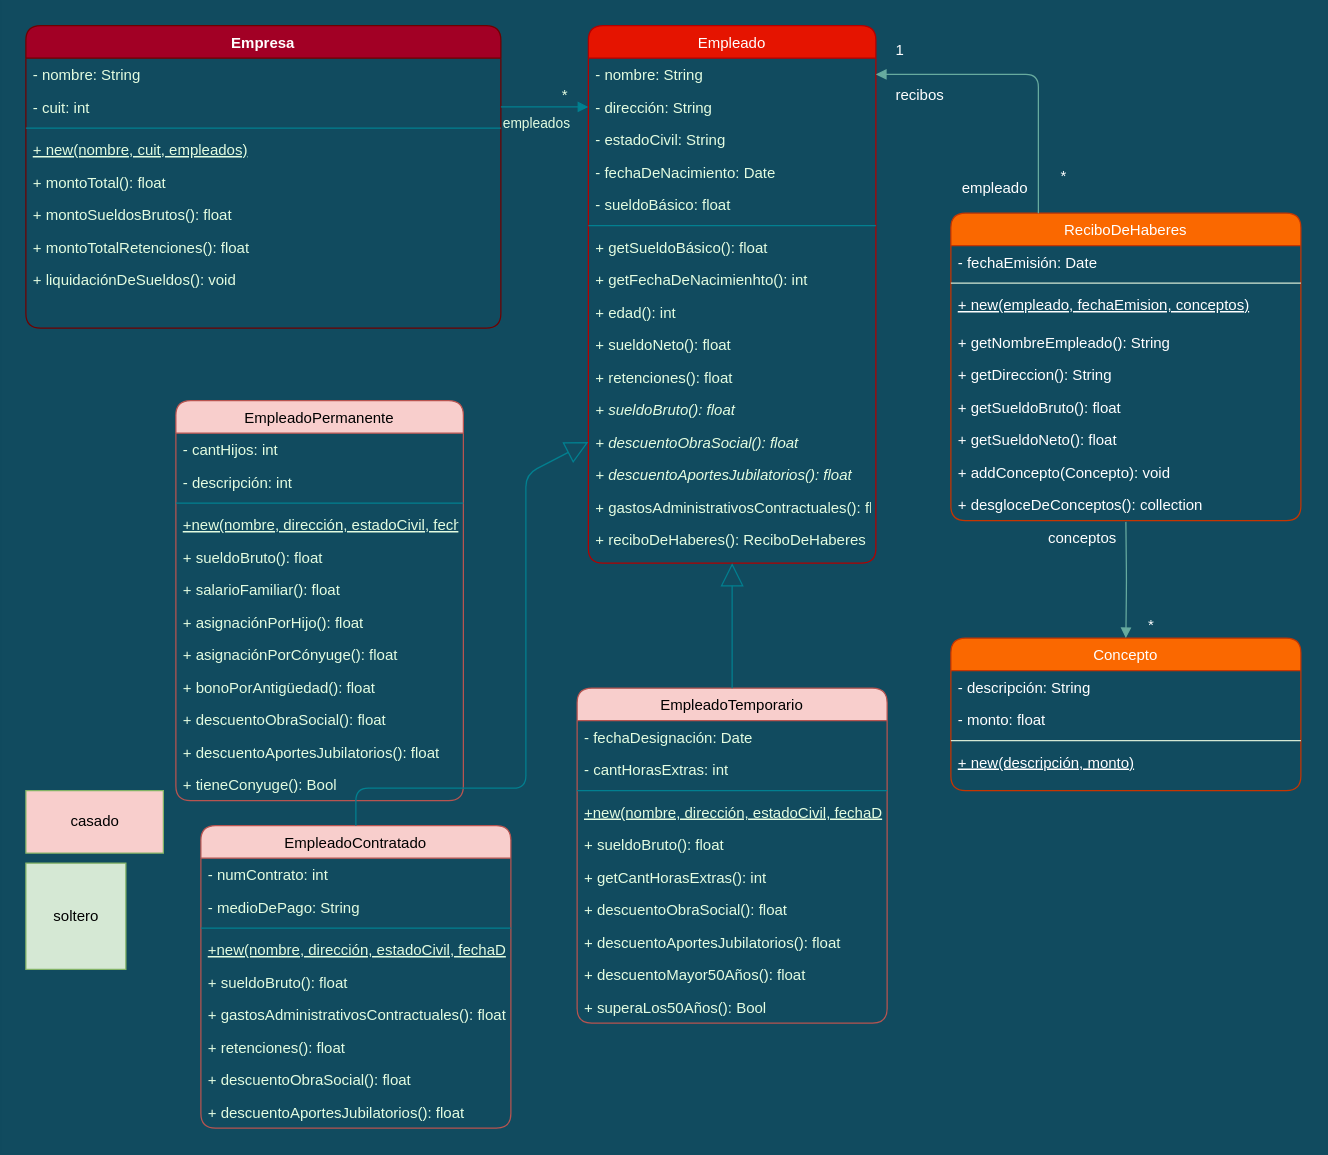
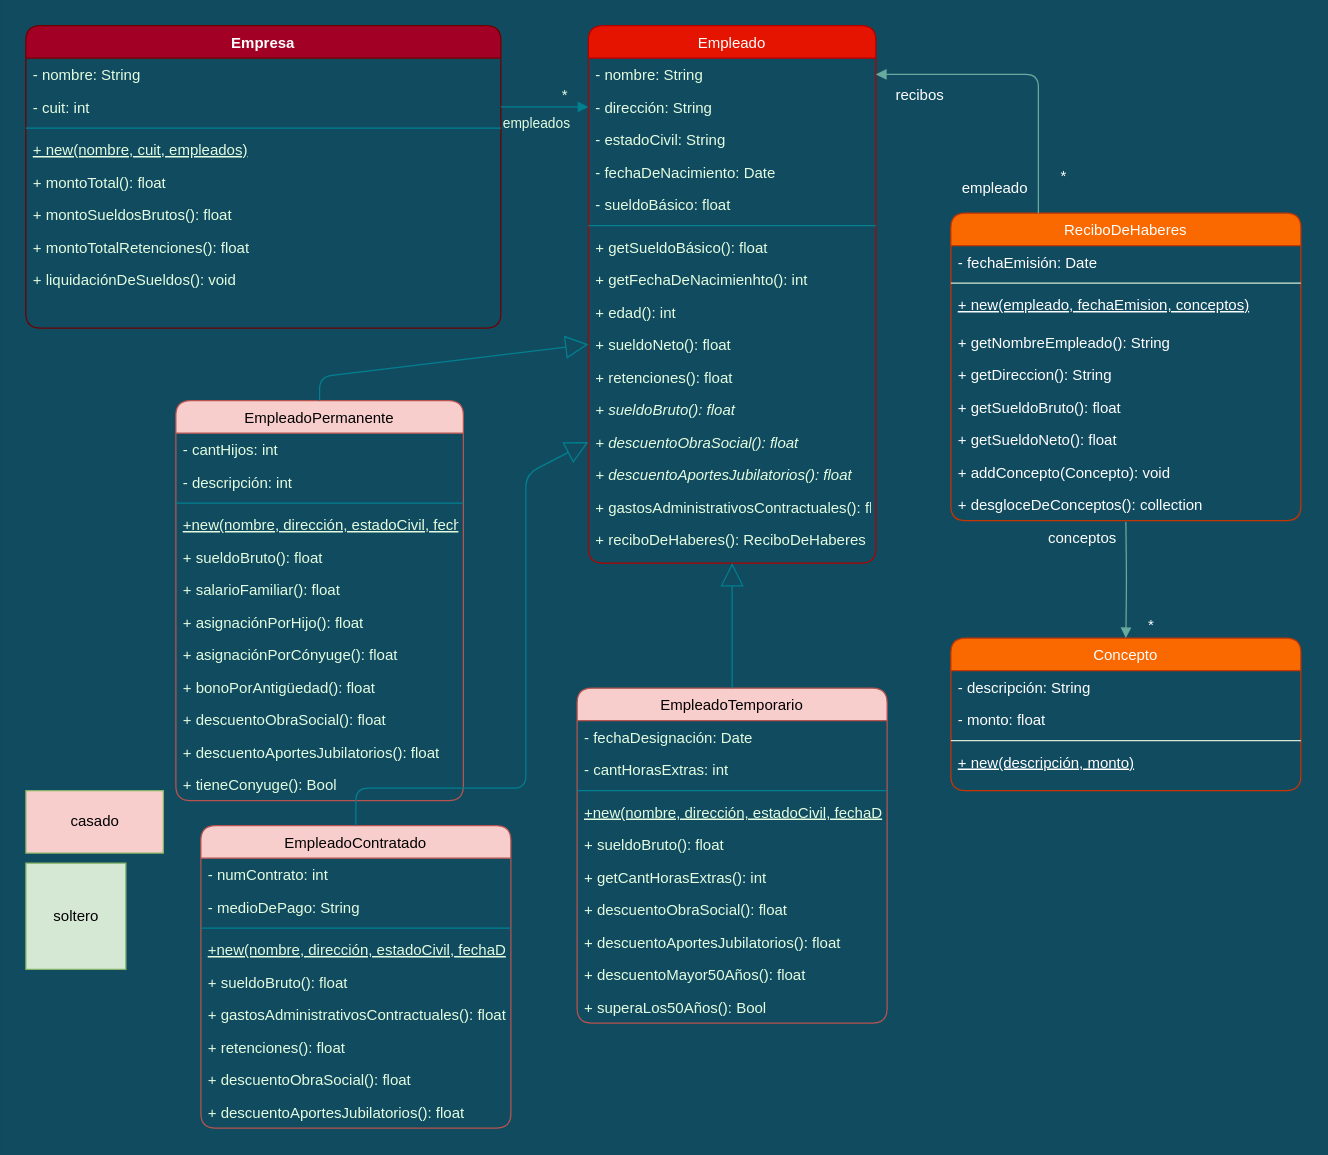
- <mxCell id="68" value="1" style="text;html=1;align=center;verticalAlign=middle;resizable=0;points=[];autosize=1;strokeColor=none;fontColor=#FFFFFF;" parent="1" vertex="1"><mxGeometry x="709" y="30" width="20" height="20" as="geometry" /></mxCell>
+ <mxCell id="54" value="" style="endArrow=block;endSize=16;endFill=0;html=1;fontColor=#E4FDE1;strokeColor=#028090;fillColor=#F45B69;exitX=0.5;exitY=0;exitDx=0;exitDy=0;entryX=0;entryY=0.5;entryDx=0;entryDy=0;" parent="1" source="11" target="45" edge="1"><mxGeometry width="160" relative="1" as="geometry"><mxPoint x="330" y="420" as="sourcePoint" /><mxPoint x="370" y="300" as="targetPoint" /><Array as="points"><mxPoint x="255" y="301" /></Array></mxGeometry></mxCell>
